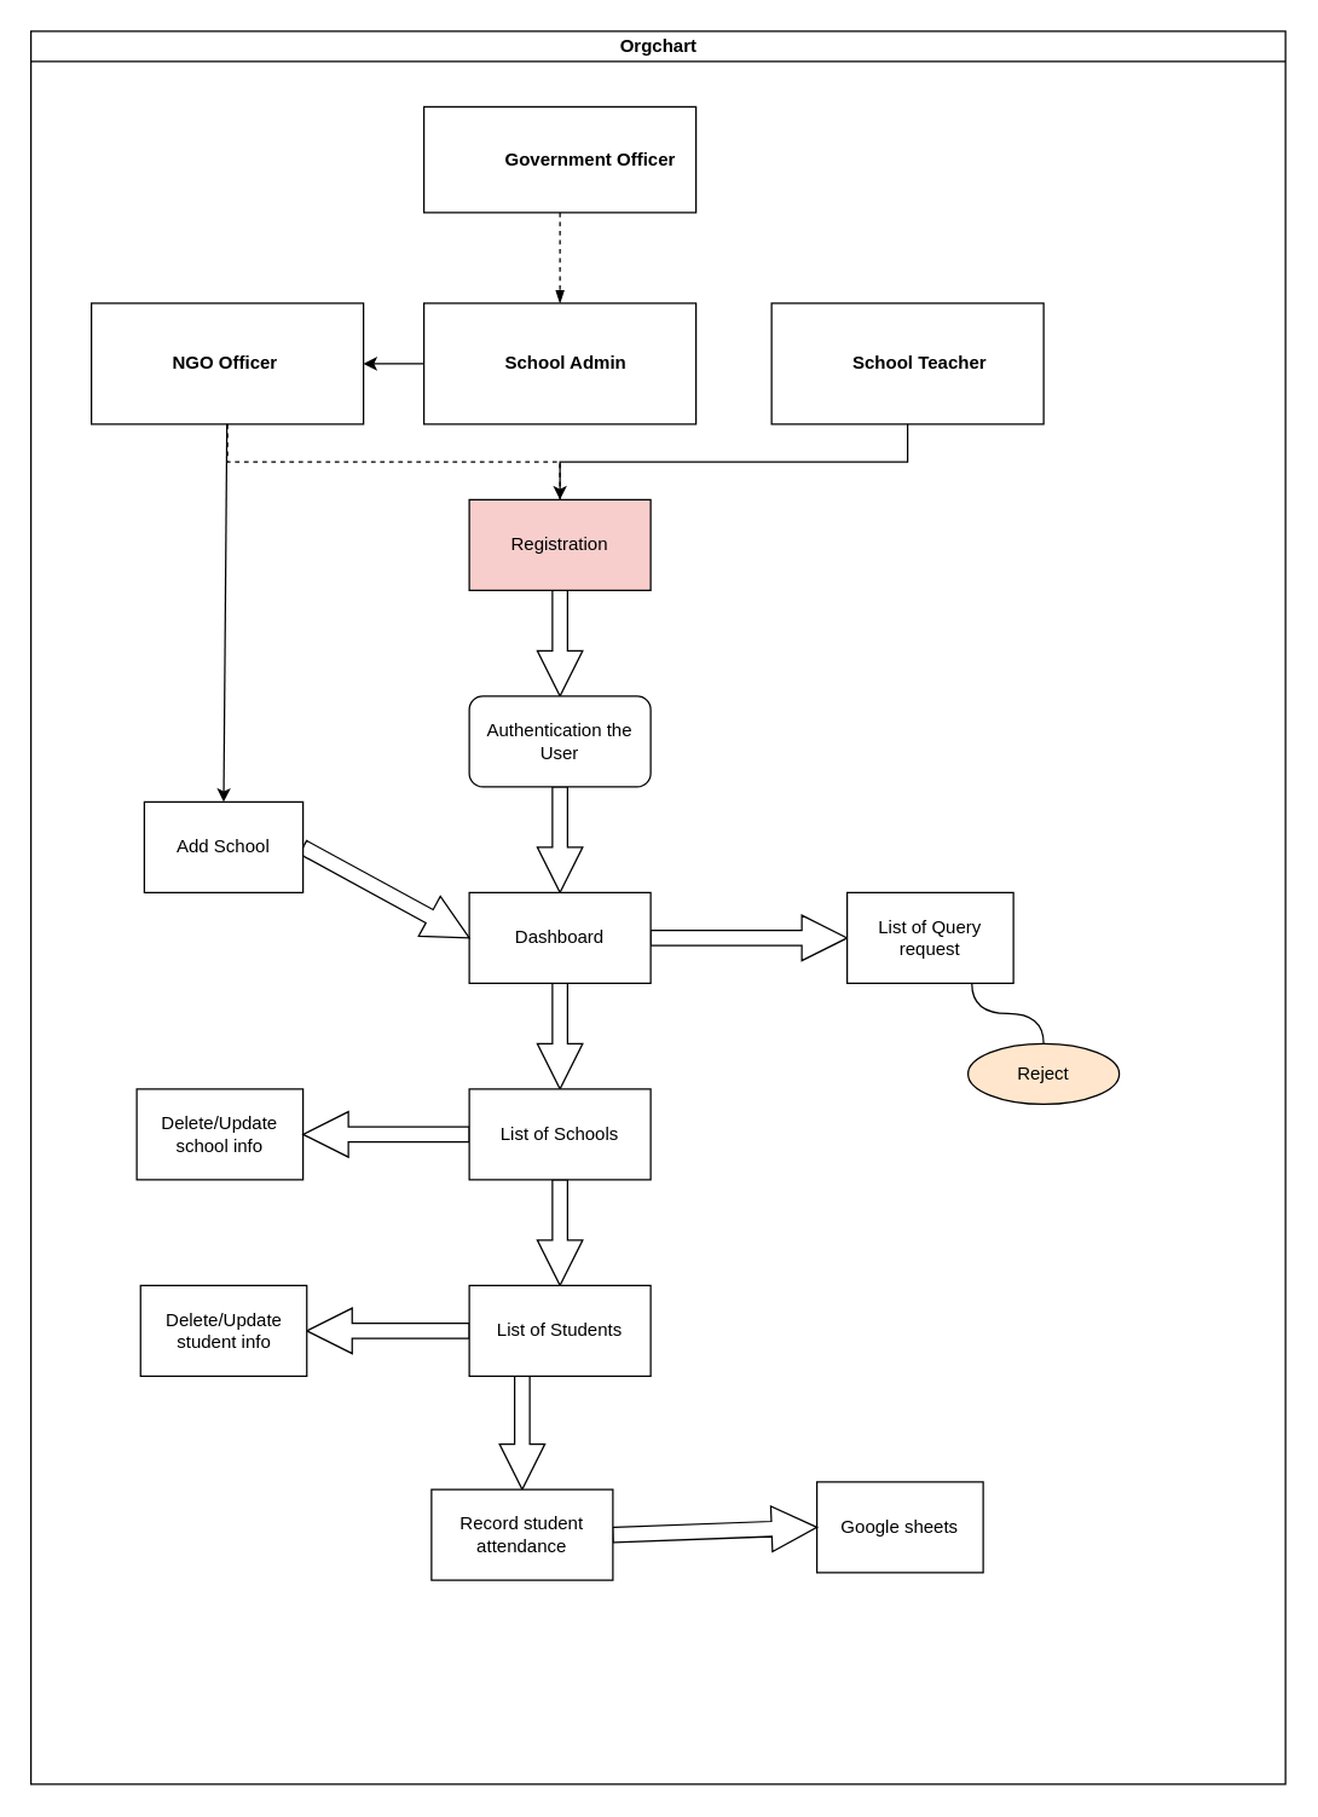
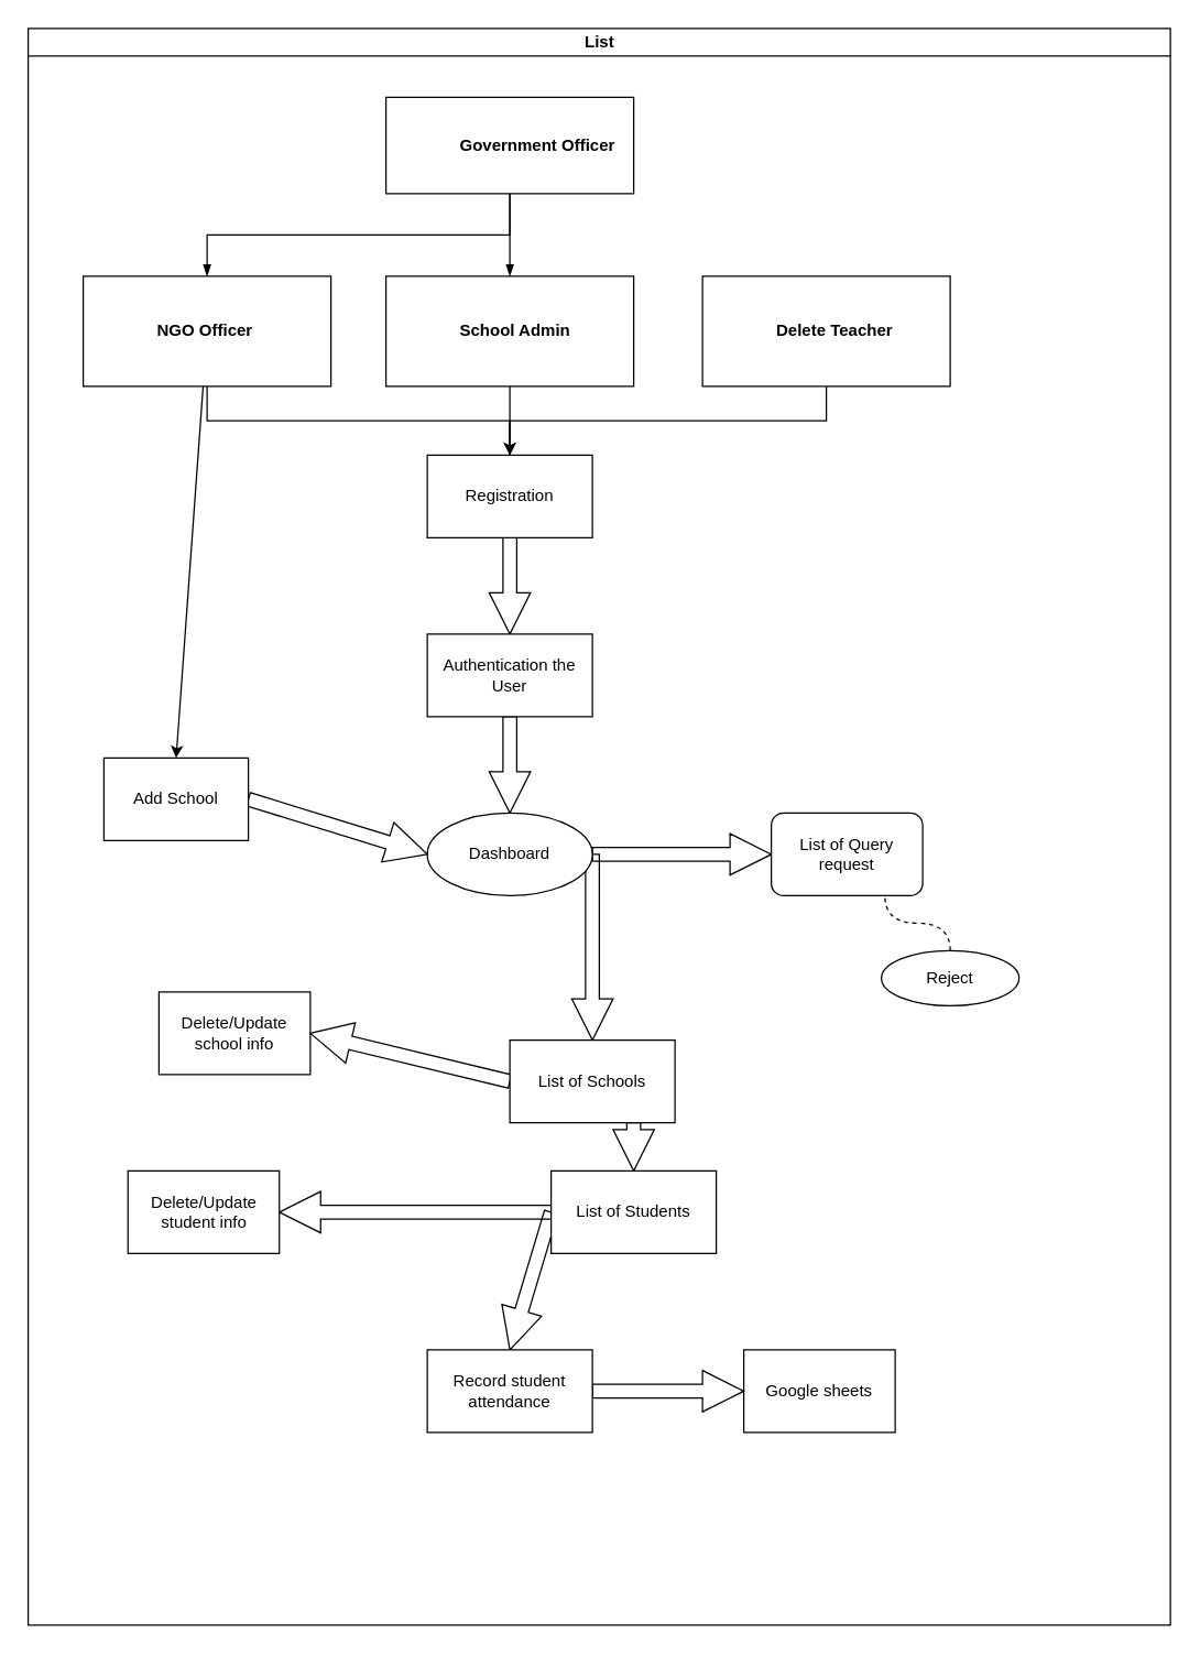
- <mxCell id="2" value="Orgchart" style="swimlane;html=1;startSize=20;horizontal=1;containerType=tree;glass=0;" parent="1" vertex="1"><mxGeometry x="20" y="20" width="830" height="1160" as="geometry" /></mxCell>
+ <mxCell id="2" value="List" style="swimlane;html=1;startSize=20;horizontal=1;containerType=tree;glass=0;" parent="1" vertex="1"><mxGeometry x="20" y="20" width="830" height="1160" as="geometry" /></mxCell>
+ <mxCell id="4" value="" style="endArrow=blockThin;endFill=1;fontSize=11;edgeStyle=elbowEdgeStyle;elbow=vertical;rounded=0;" parent="2" source="3" target="7" edge="1"><mxGeometry relative="1" as="geometry" /></mxCell>
- <mxCell id="8" value="" style="endArrow=blockThin;endFill=1;fontSize=11;edgeStyle=elbowEdgeStyle;elbow=vertical;rounded=0;dashed=1;" parent="2" source="3" target="10" edge="1"><mxGeometry relative="1" as="geometry" /></mxCell>
+ <mxCell id="8" value="" style="endArrow=blockThin;endFill=1;fontSize=11;edgeStyle=elbowEdgeStyle;elbow=vertical;rounded=0;" parent="2" source="3" target="10" edge="1"><mxGeometry relative="1" as="geometry" /></mxCell>
- <mxCell id="9" style="rounded=0;orthogonalLoop=1;jettySize=auto;html=1;" parent="2" source="10" target="7" edge="1"><mxGeometry relative="1" as="geometry" /></mxCell>
+ <mxCell id="9" style="rounded=0;orthogonalLoop=1;jettySize=auto;html=1;" parent="2" source="10" target="15" edge="1"><mxGeometry relative="1" as="geometry" /></mxCell>
- <mxCell id="11" value="School Teacher" style="label;image=https://cdn3.iconfinder.com/data/icons/user-avatars-1/512/users-2-128.png;whiteSpace=wrap;html=1;rounded=0;glass=0;" parent="2" vertex="1"><mxGeometry x="490" y="180" width="180" height="80" as="geometry" /></mxCell>
+ <mxCell id="11" value="Delete Teacher" style="label;image=https://cdn3.iconfinder.com/data/icons/user-avatars-1/512/users-2-128.png;whiteSpace=wrap;html=1;rounded=0;glass=0;" parent="2" vertex="1"><mxGeometry x="490" y="180" width="180" height="80" as="geometry" /></mxCell>
- <mxCell id="5" style="edgeStyle=elbowEdgeStyle;rounded=0;orthogonalLoop=1;jettySize=auto;html=1;entryX=0.5;entryY=0;entryDx=0;entryDy=0;exitX=0.5;exitY=1;exitDx=0;exitDy=0;elbow=vertical;dashed=1;" parent="2" source="7" target="15" edge="1"><mxGeometry relative="1" as="geometry" /></mxCell>
+ <mxCell id="5" style="edgeStyle=elbowEdgeStyle;rounded=0;orthogonalLoop=1;jettySize=auto;html=1;entryX=0.5;entryY=0;entryDx=0;entryDy=0;exitX=0.5;exitY=1;exitDx=0;exitDy=0;elbow=vertical;" parent="2" source="7" target="15" edge="1"><mxGeometry relative="1" as="geometry" /></mxCell>
- <mxCell id="15" value="Registration" style="whiteSpace=wrap;html=1;align=center;treeFolding=1;treeMoving=1;newEdgeStyle={&quot;edgeStyle&quot;:&quot;elbowEdgeStyle&quot;,&quot;startArrow&quot;:&quot;none&quot;,&quot;endArrow&quot;:&quot;none&quot;};fillColor=#f8cecc;" parent="2" vertex="1"><mxGeometry x="290" y="310" width="120" height="60" as="geometry" /></mxCell>
+ <mxCell id="15" value="Registration" style="whiteSpace=wrap;html=1;align=center;treeFolding=1;treeMoving=1;newEdgeStyle={&quot;edgeStyle&quot;:&quot;elbowEdgeStyle&quot;,&quot;startArrow&quot;:&quot;none&quot;,&quot;endArrow&quot;:&quot;none&quot;};" parent="2" vertex="1"><mxGeometry x="290" y="310" width="120" height="60" as="geometry" /></mxCell>
- <mxCell id="17" value="Authentication the User" style="whiteSpace=wrap;html=1;align=center;treeFolding=1;treeMoving=1;newEdgeStyle={&quot;edgeStyle&quot;:&quot;elbowEdgeStyle&quot;,&quot;startArrow&quot;:&quot;none&quot;,&quot;endArrow&quot;:&quot;none&quot;};rounded=1;" parent="2" vertex="1"><mxGeometry x="290" y="440" width="120" height="60" as="geometry" /></mxCell>
+ <mxCell id="17" value="Authentication the User" style="whiteSpace=wrap;html=1;align=center;treeFolding=1;treeMoving=1;newEdgeStyle={&quot;edgeStyle&quot;:&quot;elbowEdgeStyle&quot;,&quot;startArrow&quot;:&quot;none&quot;,&quot;endArrow&quot;:&quot;none&quot;};" parent="2" vertex="1"><mxGeometry x="290" y="440" width="120" height="60" as="geometry" /></mxCell>
- <mxCell id="32" value="Add School" style="whiteSpace=wrap;html=1;align=center;treeFolding=1;treeMoving=1;newEdgeStyle={&quot;edgeStyle&quot;:&quot;elbowEdgeStyle&quot;,&quot;startArrow&quot;:&quot;none&quot;,&quot;endArrow&quot;:&quot;none&quot;};" parent="2" vertex="1"><mxGeometry x="75" y="510" width="105" height="60" as="geometry" /></mxCell>
+ <mxCell id="32" value="Add School" style="whiteSpace=wrap;html=1;align=center;treeFolding=1;treeMoving=1;newEdgeStyle={&quot;edgeStyle&quot;:&quot;elbowEdgeStyle&quot;,&quot;startArrow&quot;:&quot;none&quot;,&quot;endArrow&quot;:&quot;none&quot;};" parent="2" vertex="1"><mxGeometry x="55" y="530" width="105" height="60" as="geometry" /></mxCell>
- <mxCell id="20" value="Dashboard" style="whiteSpace=wrap;html=1;align=center;treeFolding=1;treeMoving=1;newEdgeStyle={&quot;edgeStyle&quot;:&quot;elbowEdgeStyle&quot;,&quot;startArrow&quot;:&quot;none&quot;,&quot;endArrow&quot;:&quot;none&quot;};" parent="2" vertex="1"><mxGeometry x="290" y="570" width="120" height="60" as="geometry" /></mxCell>
+ <mxCell id="20" value="Dashboard" style="ellipse;whiteSpace=wrap;html=1;align=center;treeFolding=1;treeMoving=1;newEdgeStyle={&quot;edgeStyle&quot;:&quot;elbowEdgeStyle&quot;,&quot;startArrow&quot;:&quot;none&quot;,&quot;endArrow&quot;:&quot;none&quot;};" parent="2" vertex="1"><mxGeometry x="290" y="570" width="120" height="60" as="geometry" /></mxCell>
- <mxCell id="21" value="List of Query request" style="whiteSpace=wrap;html=1;align=center;treeFolding=1;treeMoving=1;newEdgeStyle={&quot;edgeStyle&quot;:&quot;elbowEdgeStyle&quot;,&quot;startArrow&quot;:&quot;none&quot;,&quot;endArrow&quot;:&quot;none&quot;};" parent="2" vertex="1"><mxGeometry x="540" y="570" width="110" height="60" as="geometry" /></mxCell>
+ <mxCell id="21" value="List of Query request" style="whiteSpace=wrap;html=1;align=center;treeFolding=1;treeMoving=1;newEdgeStyle={&quot;edgeStyle&quot;:&quot;elbowEdgeStyle&quot;,&quot;startArrow&quot;:&quot;none&quot;,&quot;endArrow&quot;:&quot;none&quot;};rounded=1;" parent="2" vertex="1"><mxGeometry x="540" y="570" width="110" height="60" as="geometry" /></mxCell>
- <mxCell id="35" style="edgeStyle=orthogonalEdgeStyle;rounded=0;orthogonalLoop=1;jettySize=auto;html=1;startArrow=none;endArrow=none;segment=10;curved=1;sourcePerimeterSpacing=0;targetPerimeterSpacing=0;entryX=0.75;entryY=1;entryDx=0;entryDy=0;" parent="2" source="36" target="21" edge="1"><mxGeometry relative="1" as="geometry" /></mxCell>
+ <mxCell id="35" style="edgeStyle=orthogonalEdgeStyle;rounded=0;orthogonalLoop=1;jettySize=auto;html=1;startArrow=none;endArrow=none;segment=10;curved=1;sourcePerimeterSpacing=0;targetPerimeterSpacing=0;entryX=0.75;entryY=1;entryDx=0;entryDy=0;dashed=1;" parent="2" source="36" target="21" edge="1"><mxGeometry relative="1" as="geometry" /></mxCell>
- <mxCell id="36" value="Reject" style="ellipse;whiteSpace=wrap;html=1;align=center;newEdgeStyle={&quot;edgeStyle&quot;:&quot;entityRelationEdgeStyle&quot;,&quot;startArrow&quot;:&quot;none&quot;,&quot;endArrow&quot;:&quot;none&quot;,&quot;segment&quot;:10,&quot;curved&quot;:1,&quot;sourcePerimeterSpacing&quot;:0,&quot;targetPerimeterSpacing&quot;:0};treeFolding=1;treeMoving=1;fillColor=#ffe6cc;" parent="2" vertex="1"><mxGeometry x="620" y="670" width="100" height="40" as="geometry" /></mxCell>
+ <mxCell id="36" value="Reject" style="ellipse;whiteSpace=wrap;html=1;align=center;newEdgeStyle={&quot;edgeStyle&quot;:&quot;entityRelationEdgeStyle&quot;,&quot;startArrow&quot;:&quot;none&quot;,&quot;endArrow&quot;:&quot;none&quot;,&quot;segment&quot;:10,&quot;curved&quot;:1,&quot;sourcePerimeterSpacing&quot;:0,&quot;targetPerimeterSpacing&quot;:0};treeFolding=1;treeMoving=1;" parent="2" vertex="1"><mxGeometry x="620" y="670" width="100" height="40" as="geometry" /></mxCell>
- <mxCell id="12" value="Delete/Update school info" style="whiteSpace=wrap;html=1;align=center;treeFolding=1;treeMoving=1;newEdgeStyle={&quot;edgeStyle&quot;:&quot;elbowEdgeStyle&quot;,&quot;startArrow&quot;:&quot;none&quot;,&quot;endArrow&quot;:&quot;none&quot;};" parent="2" vertex="1"><mxGeometry x="70" y="700" width="110" height="60" as="geometry" /></mxCell>
+ <mxCell id="12" value="Delete/Update school info" style="whiteSpace=wrap;html=1;align=center;treeFolding=1;treeMoving=1;newEdgeStyle={&quot;edgeStyle&quot;:&quot;elbowEdgeStyle&quot;,&quot;startArrow&quot;:&quot;none&quot;,&quot;endArrow&quot;:&quot;none&quot;};" parent="2" vertex="1"><mxGeometry x="95" y="700" width="110" height="60" as="geometry" /></mxCell>
- <mxCell id="24" value="List of Schools" style="whiteSpace=wrap;html=1;align=center;treeFolding=1;treeMoving=1;newEdgeStyle={&quot;edgeStyle&quot;:&quot;elbowEdgeStyle&quot;,&quot;startArrow&quot;:&quot;none&quot;,&quot;endArrow&quot;:&quot;none&quot;};" parent="2" vertex="1"><mxGeometry x="290" y="700" width="120" height="60" as="geometry" /></mxCell>
+ <mxCell id="24" value="List of Schools" style="whiteSpace=wrap;html=1;align=center;treeFolding=1;treeMoving=1;newEdgeStyle={&quot;edgeStyle&quot;:&quot;elbowEdgeStyle&quot;,&quot;startArrow&quot;:&quot;none&quot;,&quot;endArrow&quot;:&quot;none&quot;};" parent="2" vertex="1"><mxGeometry x="350" y="735" width="120" height="60" as="geometry" /></mxCell>
- <mxCell id="28" value="List of Students" style="whiteSpace=wrap;html=1;align=center;treeFolding=1;treeMoving=1;newEdgeStyle={&quot;edgeStyle&quot;:&quot;elbowEdgeStyle&quot;,&quot;startArrow&quot;:&quot;none&quot;,&quot;endArrow&quot;:&quot;none&quot;};" parent="2" vertex="1"><mxGeometry x="290" y="830" width="120" height="60" as="geometry" /></mxCell>
+ <mxCell id="28" value="List of Students" style="whiteSpace=wrap;html=1;align=center;treeFolding=1;treeMoving=1;newEdgeStyle={&quot;edgeStyle&quot;:&quot;elbowEdgeStyle&quot;,&quot;startArrow&quot;:&quot;none&quot;,&quot;endArrow&quot;:&quot;none&quot;};" parent="2" vertex="1"><mxGeometry x="380" y="830" width="120" height="60" as="geometry" /></mxCell>
- <mxCell id="34" value="Record student attendance" style="whiteSpace=wrap;html=1;align=center;treeFolding=1;treeMoving=1;newEdgeStyle={&quot;edgeStyle&quot;:&quot;elbowEdgeStyle&quot;,&quot;startArrow&quot;:&quot;none&quot;,&quot;endArrow&quot;:&quot;none&quot;};" parent="2" vertex="1"><mxGeometry x="265" y="965" width="120" height="60" as="geometry" /></mxCell>
+ <mxCell id="34" value="Record student attendance" style="whiteSpace=wrap;html=1;align=center;treeFolding=1;treeMoving=1;newEdgeStyle={&quot;edgeStyle&quot;:&quot;elbowEdgeStyle&quot;,&quot;startArrow&quot;:&quot;none&quot;,&quot;endArrow&quot;:&quot;none&quot;};" parent="2" vertex="1"><mxGeometry x="290" y="960" width="120" height="60" as="geometry" /></mxCell>
